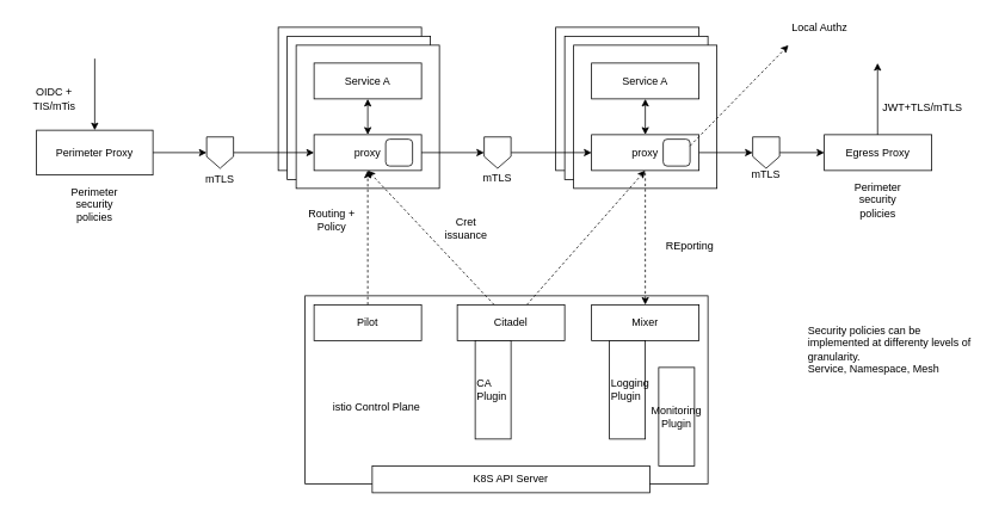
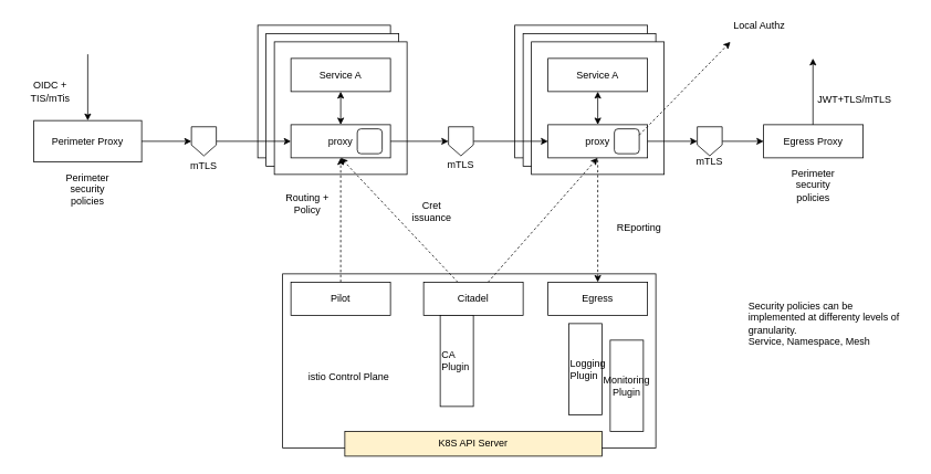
- <mxCell id="38" value="Mixer" style="rounded=0;whiteSpace=wrap;html=1;" vertex="1" parent="1"><mxGeometry x="660" y="340" width="120" height="40" as="geometry" /></mxCell>
+ <mxCell id="38" value="Egress" style="rounded=0;whiteSpace=wrap;html=1;" vertex="1" parent="1"><mxGeometry x="660" y="340" width="120" height="40" as="geometry" /></mxCell>
- <mxCell id="52" value="Logging&lt;br&gt;Plugin" style="rounded=0;whiteSpace=wrap;html=1;align=left;" vertex="1" parent="1"><mxGeometry x="680" y="380" width="40" height="110" as="geometry" /></mxCell>
+ <mxCell id="52" value="Logging&lt;br&gt;Plugin" style="rounded=0;whiteSpace=wrap;html=1;align=left;" vertex="1" parent="1"><mxGeometry x="685" y="390" width="40" height="110" as="geometry" /></mxCell>
- <mxCell id="54" value="K8S API Server" style="rounded=0;whiteSpace=wrap;html=1;" vertex="1" parent="1"><mxGeometry x="415" y="520" width="310" height="30" as="geometry" /></mxCell>
+ <mxCell id="54" value="K8S API Server" style="rounded=0;whiteSpace=wrap;html=1;fillColor=#fff2cc;" vertex="1" parent="1"><mxGeometry x="415" y="520" width="310" height="30" as="geometry" /></mxCell>
